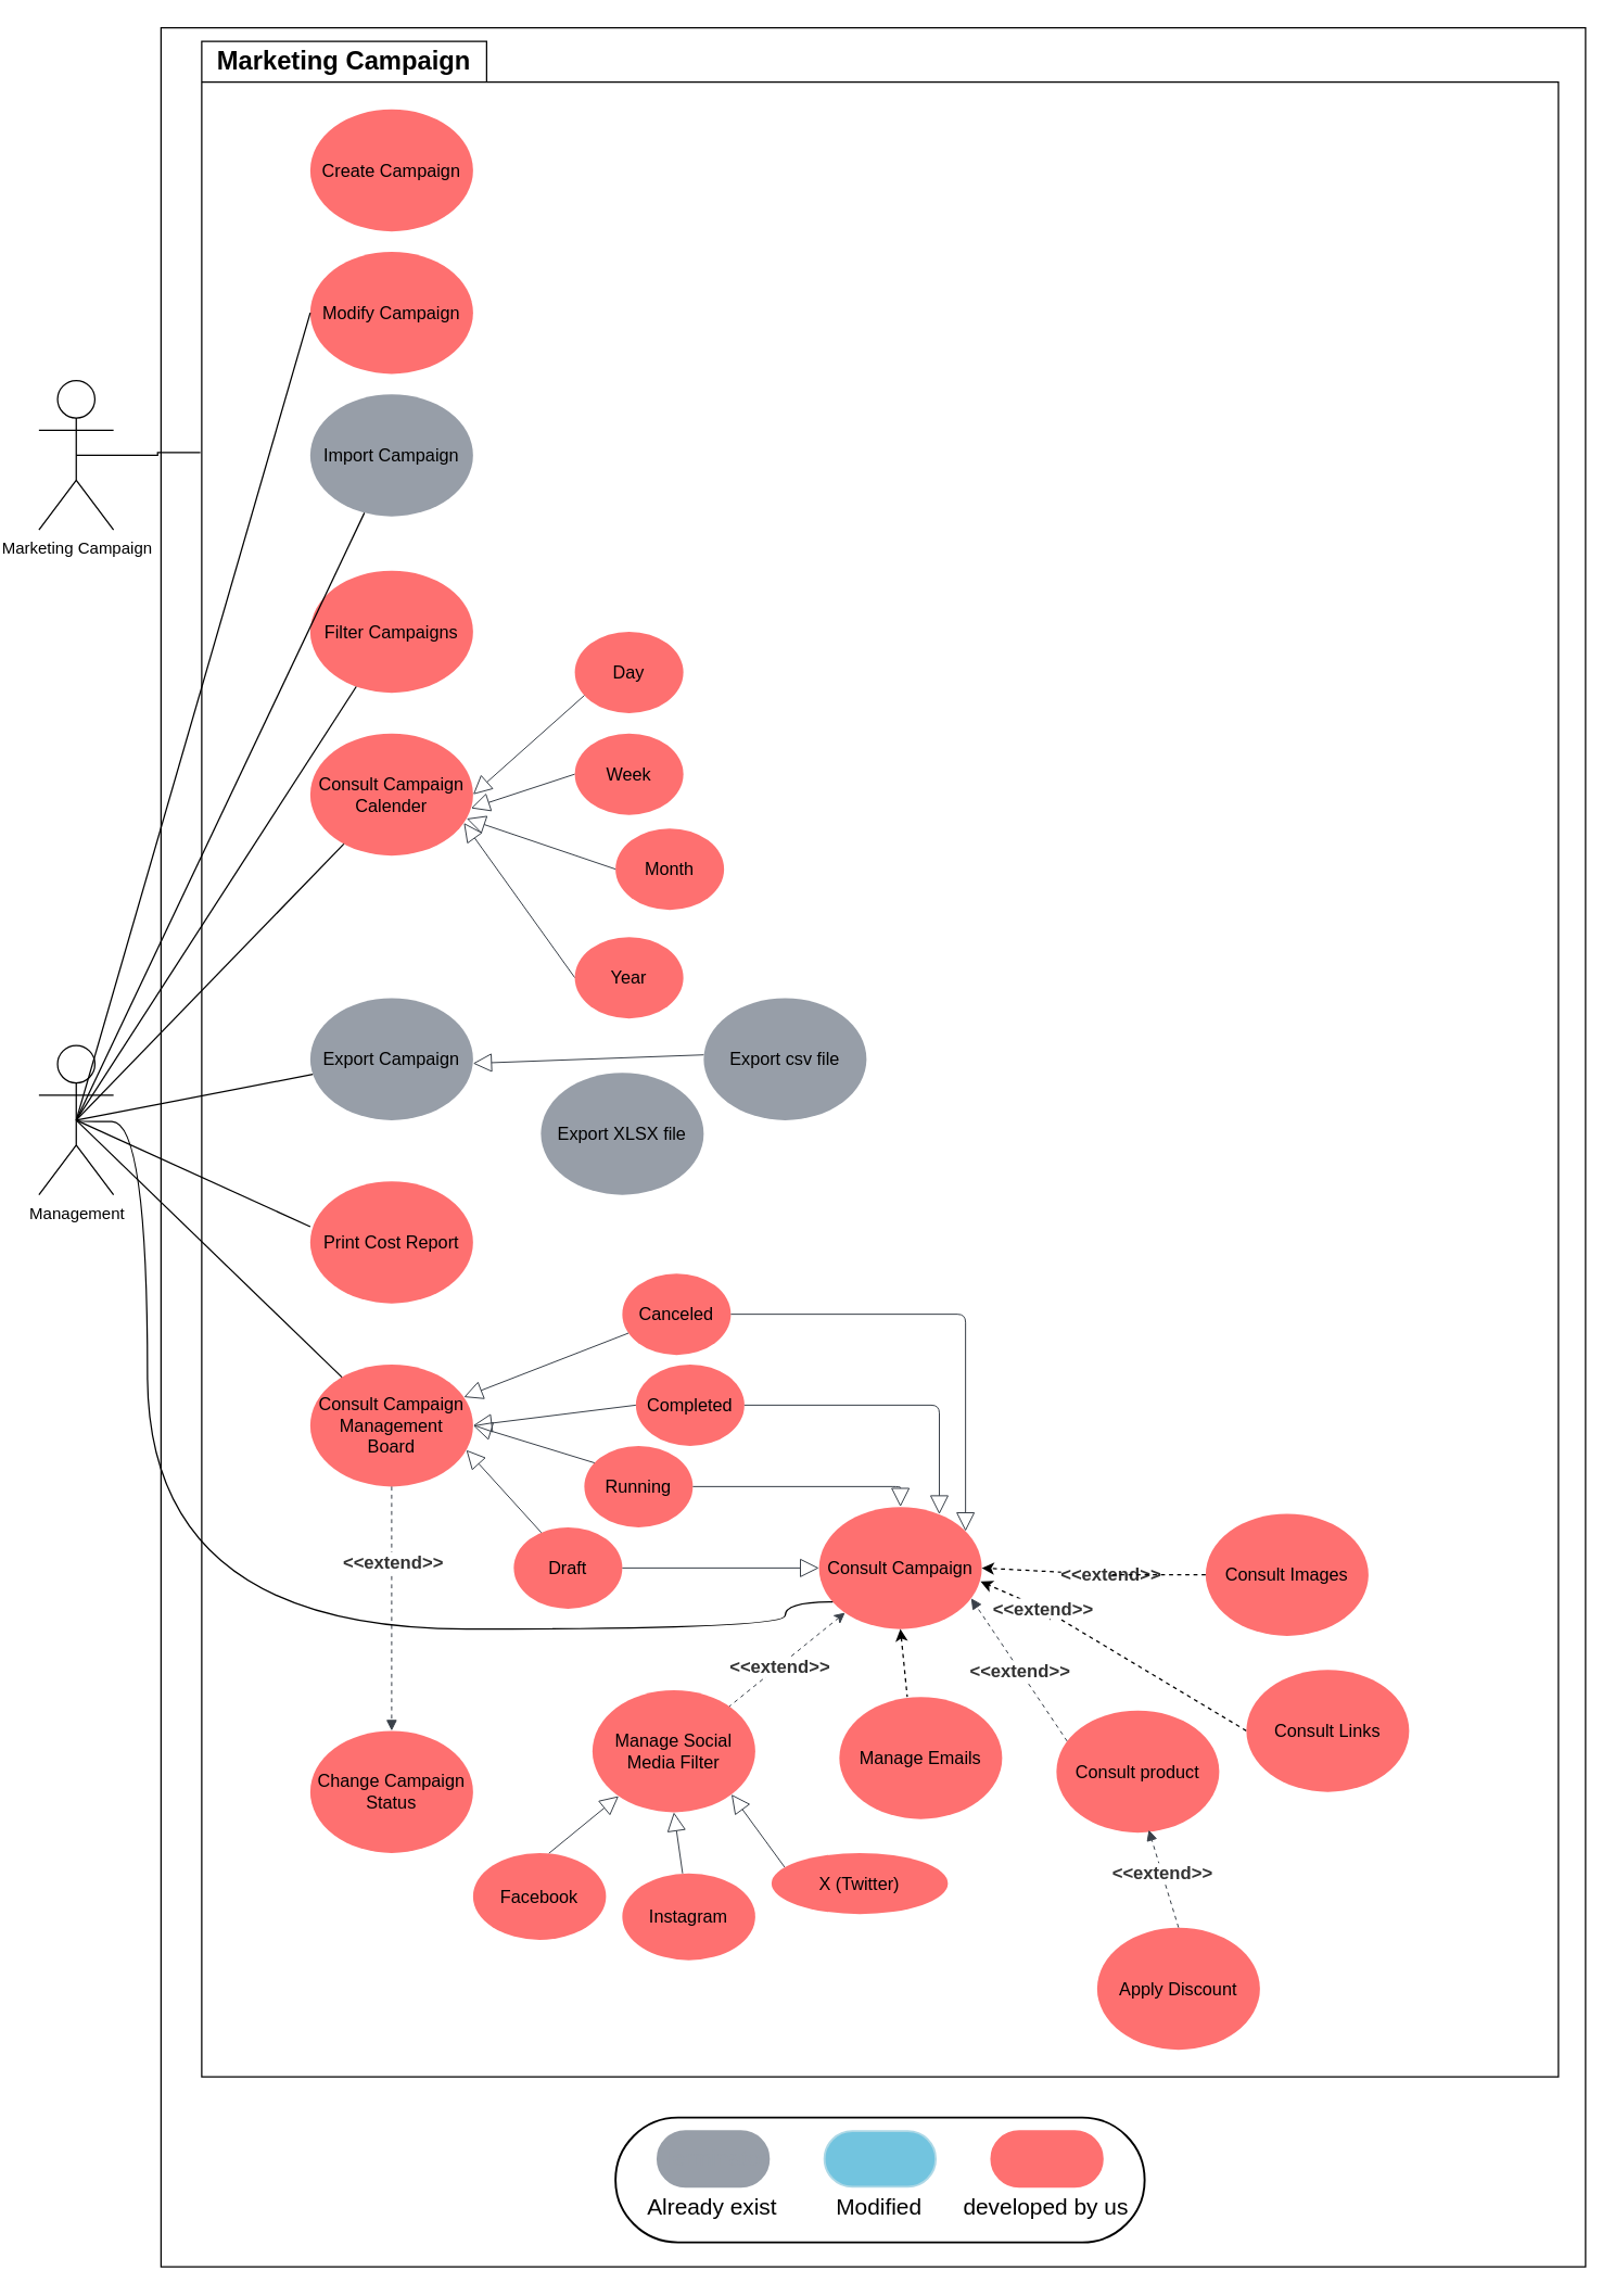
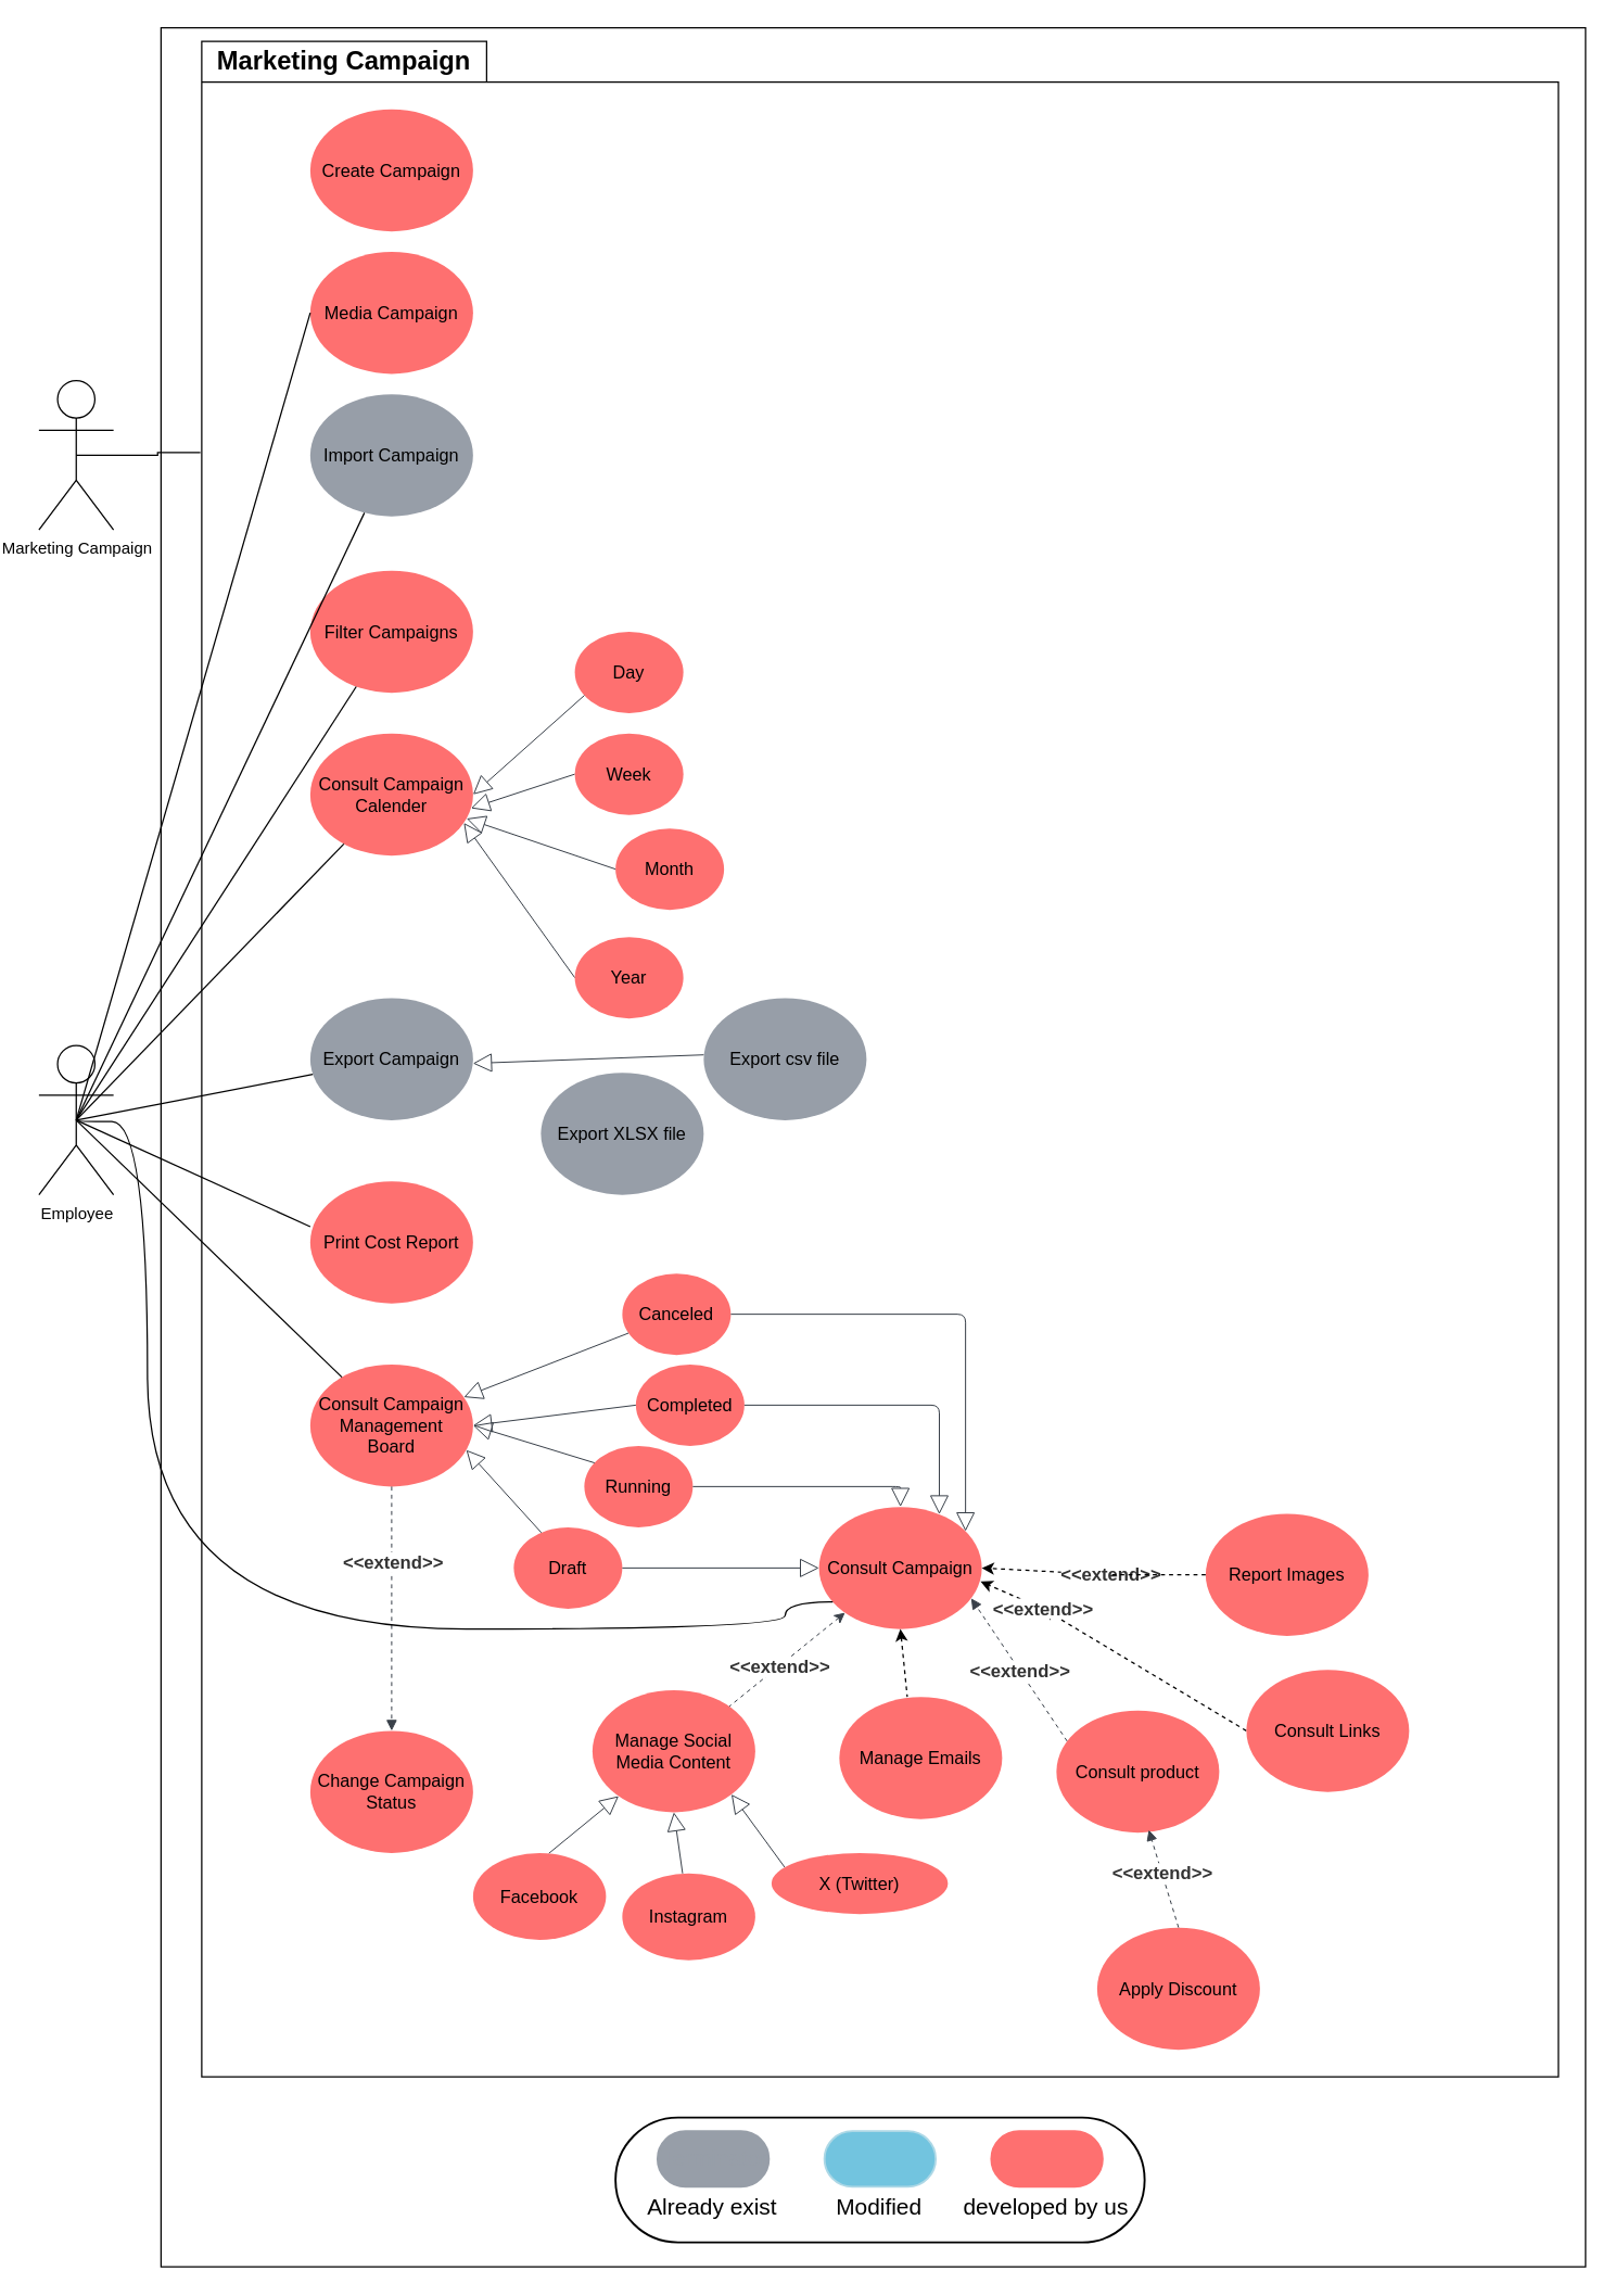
- <mxCell id="5" value="Modify Campaign" style="html=1;overflow=block;blockSpacing=1;whiteSpace=wrap;ellipse;fontSize=13;spacing=3.8;strokeOpacity=0;fillOpacity=100;rounded=1;absoluteArcSize=1;arcSize=9;fillColor=#fe7070;strokeWidth=1.5;lucidId=1yIeQ48BPR4-;" vertex="1" parent="1"><mxGeometry x="220" y="185" width="120" height="90" as="geometry" /></mxCell>
+ <mxCell id="5" value="Media Campaign" style="html=1;overflow=block;blockSpacing=1;whiteSpace=wrap;ellipse;fontSize=13;spacing=3.8;strokeOpacity=0;fillOpacity=100;rounded=1;absoluteArcSize=1;arcSize=9;fillColor=#fe7070;strokeWidth=1.5;lucidId=1yIeQ48BPR4-;" vertex="1" parent="1"><mxGeometry x="220" y="185" width="120" height="90" as="geometry" /></mxCell>
- <mxCell id="52" value="Management" style="shape=umlActor;verticalLabelPosition=bottom;verticalAlign=top;html=1;outlineConnect=0;" vertex="1" parent="1"><mxGeometry x="20" y="770" width="55" height="110" as="geometry" /></mxCell>
+ <mxCell id="52" value="Employee" style="shape=umlActor;verticalLabelPosition=bottom;verticalAlign=top;html=1;outlineConnect=0;" vertex="1" parent="1"><mxGeometry x="20" y="770" width="55" height="110" as="geometry" /></mxCell>
- <mxCell id="69" value="Consult Images" style="html=1;overflow=block;blockSpacing=1;whiteSpace=wrap;ellipse;fontSize=13;spacing=3.8;strokeOpacity=0;fillOpacity=100;rounded=1;absoluteArcSize=1;arcSize=9;fillColor=#fe7070;strokeWidth=1.5;lucidId=RZXeths-1Erw;" vertex="1" parent="1"><mxGeometry x="880" y="1115" width="120" height="90" as="geometry" /></mxCell>
+ <mxCell id="69" value="Report Images" style="html=1;overflow=block;blockSpacing=1;whiteSpace=wrap;ellipse;fontSize=13;spacing=3.8;strokeOpacity=0;fillOpacity=100;rounded=1;absoluteArcSize=1;arcSize=9;fillColor=#fe7070;strokeWidth=1.5;lucidId=RZXeths-1Erw;" vertex="1" parent="1"><mxGeometry x="880" y="1115" width="120" height="90" as="geometry" /></mxCell>
- <mxCell id="34" value="Manage Social Media Filter" style="html=1;overflow=block;blockSpacing=1;whiteSpace=wrap;ellipse;fontSize=13;spacing=3.8;strokeOpacity=0;fillOpacity=100;rounded=1;absoluteArcSize=1;arcSize=9;fillColor=#fe7070;strokeWidth=1.5;lucidId=gkJeoi38itBc;" vertex="1" parent="1"><mxGeometry x="428" y="1245" width="120" height="90" as="geometry" /></mxCell>
+ <mxCell id="34" value="Manage Social Media Content" style="html=1;overflow=block;blockSpacing=1;whiteSpace=wrap;ellipse;fontSize=13;spacing=3.8;strokeOpacity=0;fillOpacity=100;rounded=1;absoluteArcSize=1;arcSize=9;fillColor=#fe7070;strokeWidth=1.5;lucidId=gkJeoi38itBc;" vertex="1" parent="1"><mxGeometry x="428" y="1245" width="120" height="90" as="geometry" /></mxCell>
